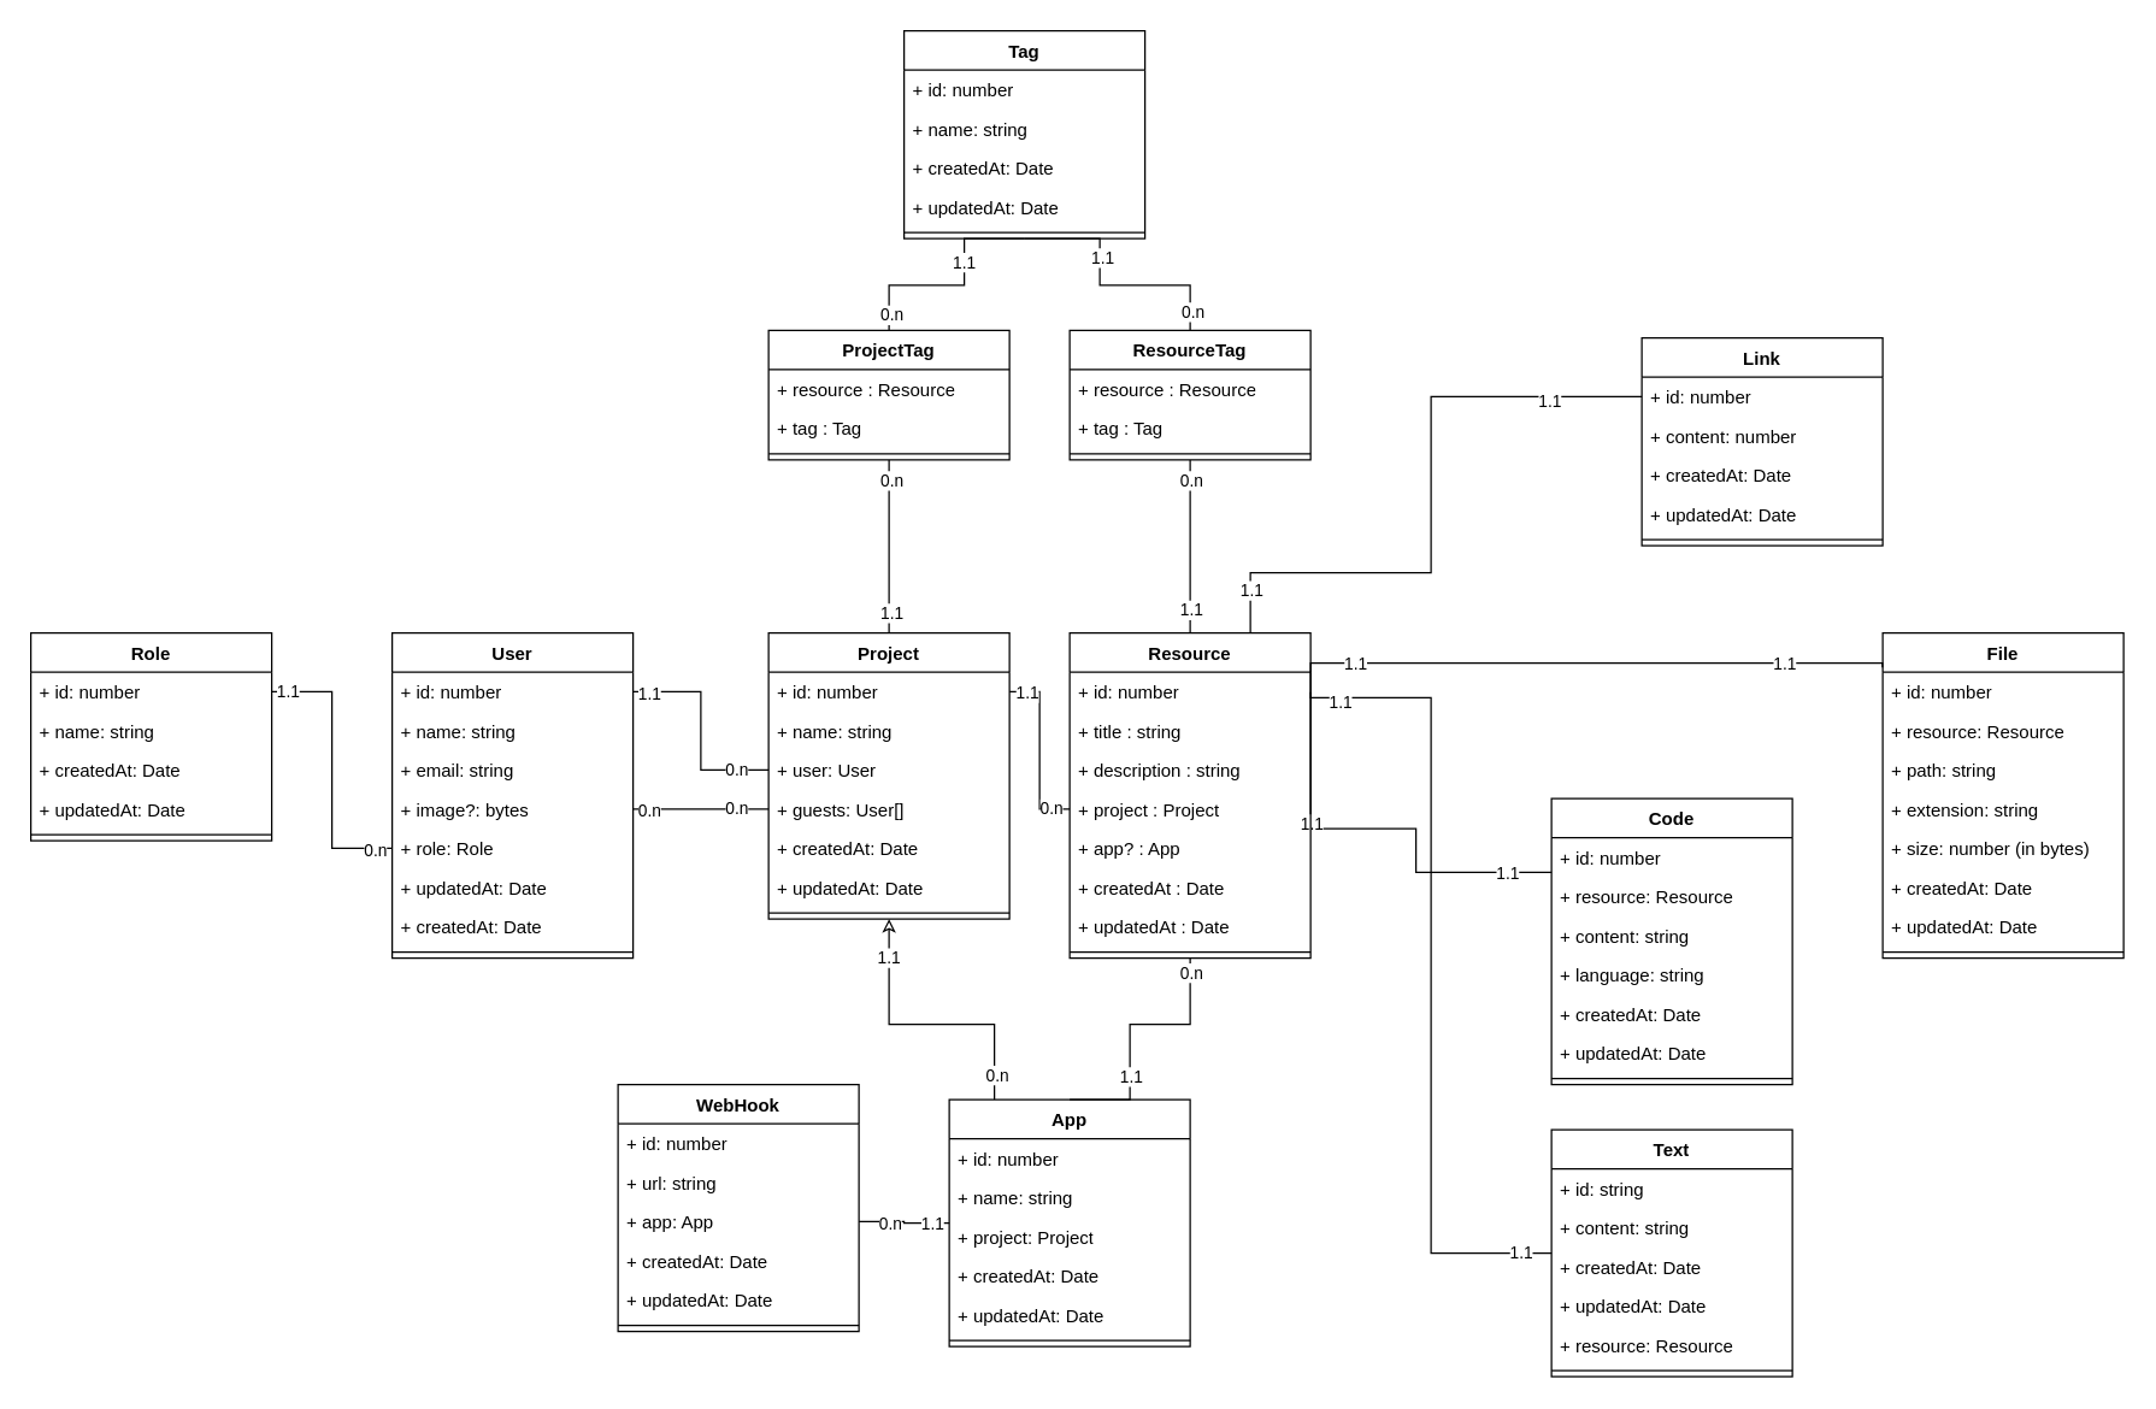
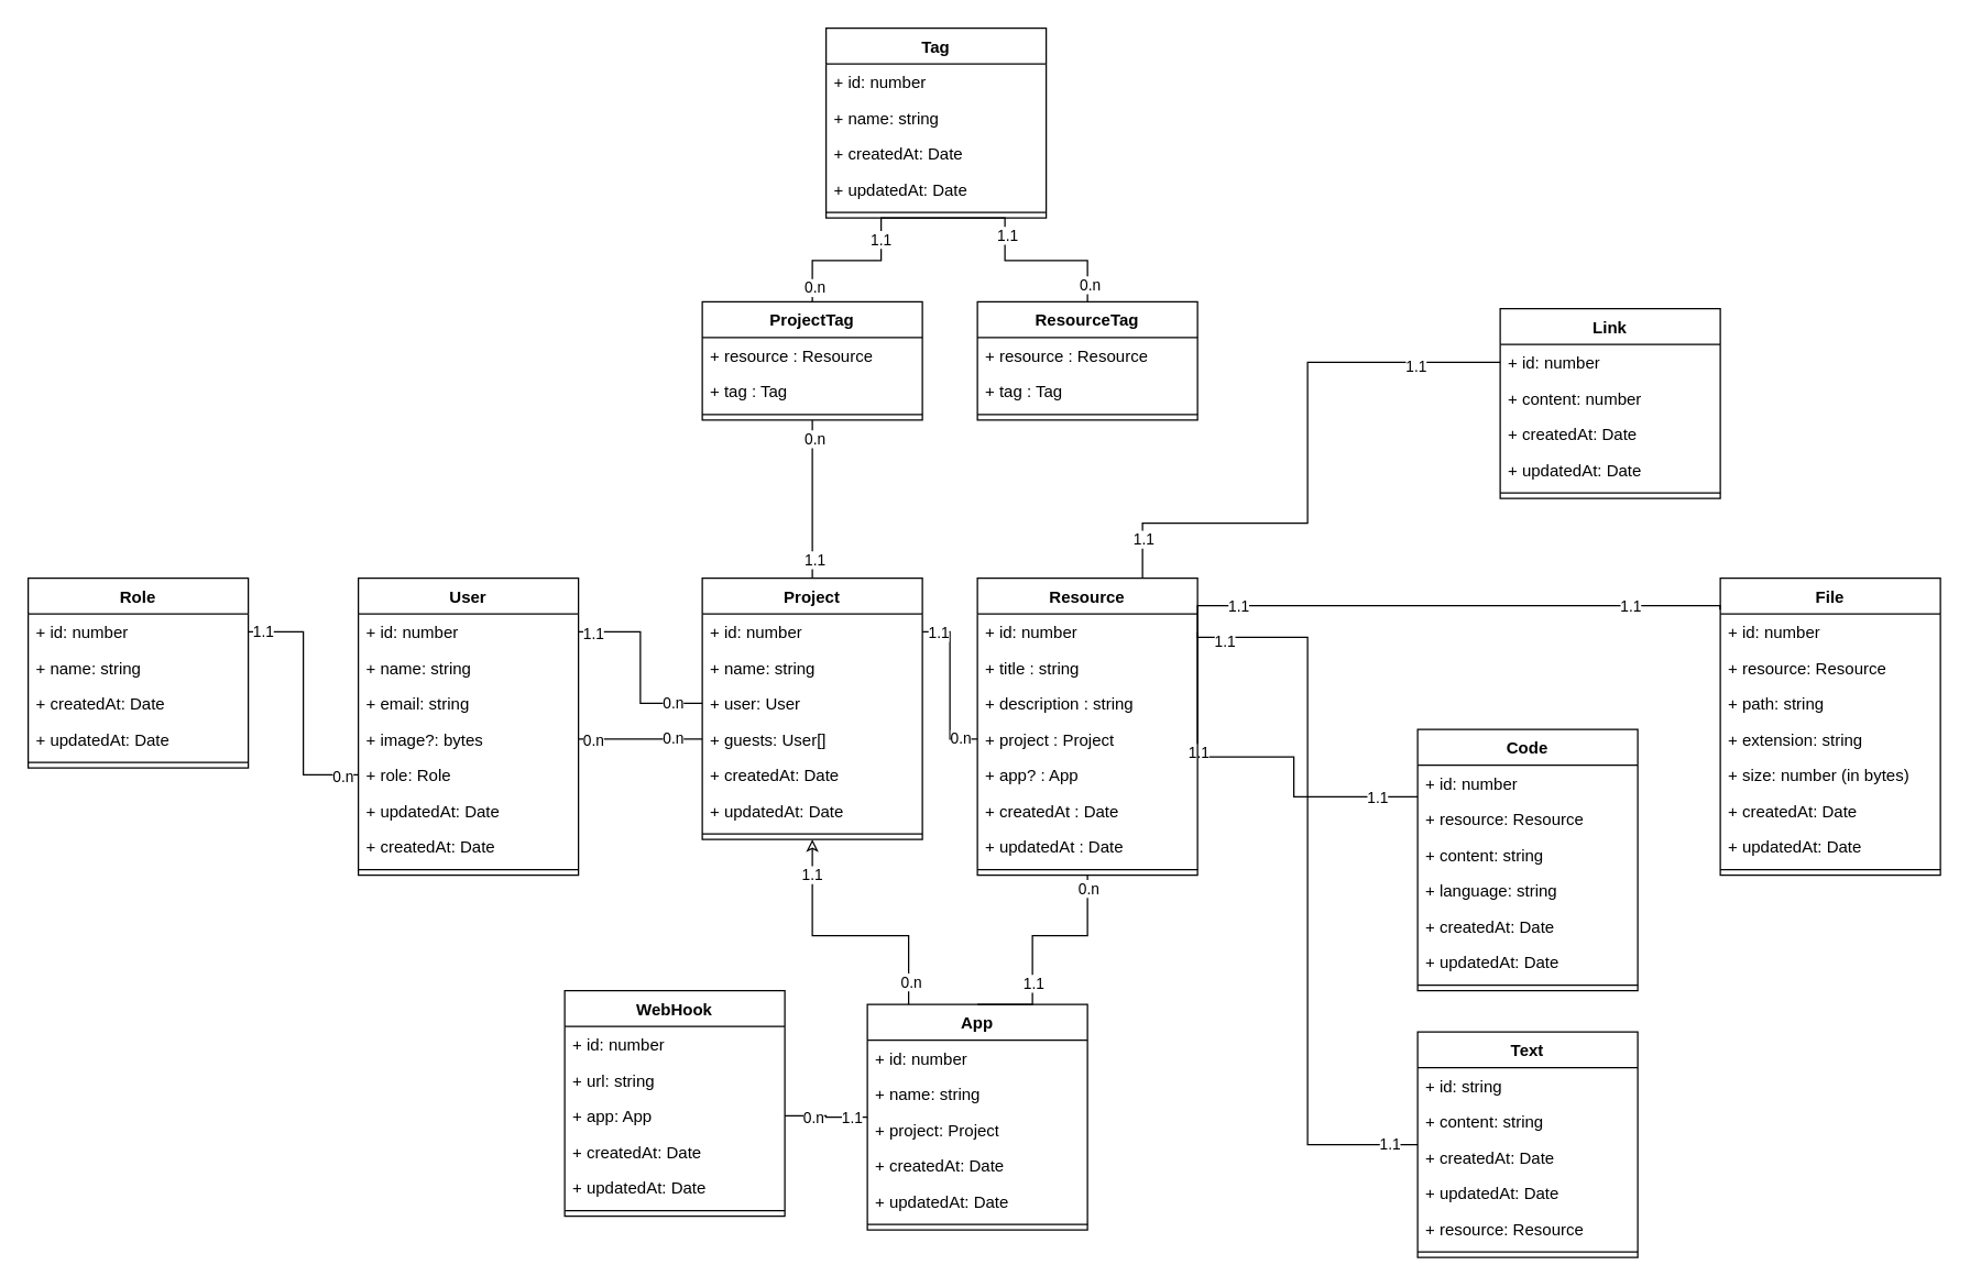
- <mxCell id="80" style="edgeStyle=orthogonalEdgeStyle;rounded=0;orthogonalLoop=1;jettySize=auto;html=1;entryX=0.5;entryY=1;entryDx=0;entryDy=0;endArrow=none;endFill=0;" edge="1" parent="1" source="83" target="92"><mxGeometry relative="1" as="geometry" /></mxCell>
- <mxCell id="81" value="1.1" style="edgeLabel;html=1;align=center;verticalAlign=middle;resizable=0;points=[];" vertex="1" connectable="0" parent="80"><mxGeometry x="-0.726" relative="1" as="geometry"><mxPoint as="offset" /></mxGeometry></mxCell>
- <mxCell id="82" value="0.n" style="edgeLabel;html=1;align=center;verticalAlign=middle;resizable=0;points=[];" vertex="1" connectable="0" parent="80"><mxGeometry x="0.766" relative="1" as="geometry"><mxPoint as="offset" /></mxGeometry></mxCell>
